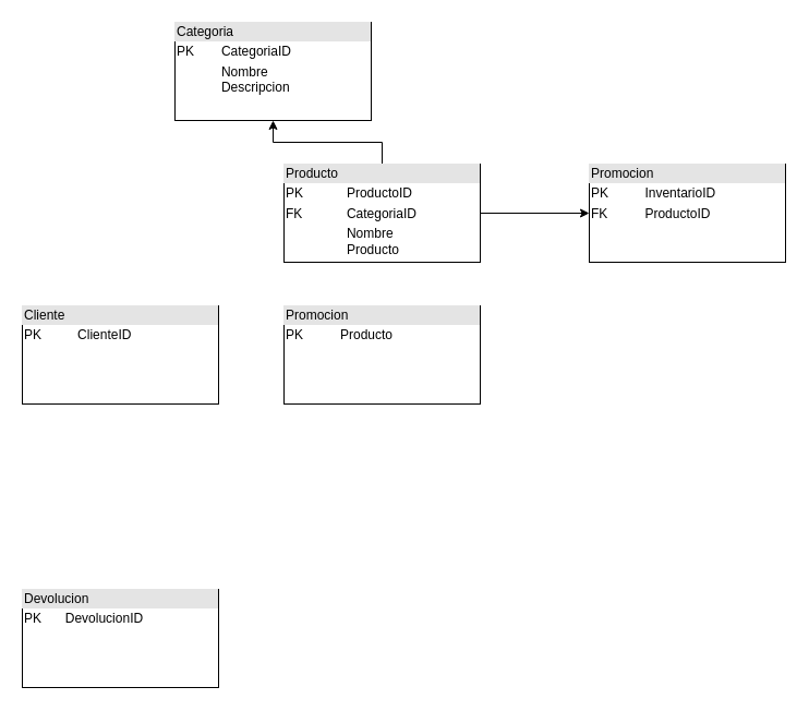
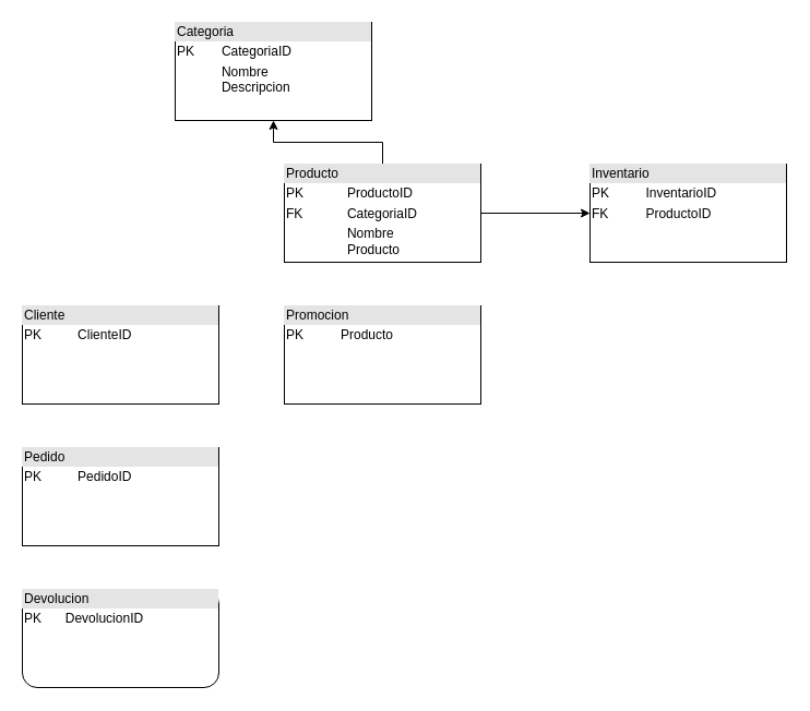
- <mxCell id="9" value="&lt;div style=&quot;box-sizing: border-box; width: 100%; background: rgb(228, 228, 228); padding: 2px;&quot;&gt;Promocion&lt;/div&gt;&lt;table style=&quot;width:100%;font-size:1em;&quot; cellpadding=&quot;2&quot; cellspacing=&quot;0&quot;&gt;&lt;tbody&gt;&lt;tr&gt;&lt;td&gt;PK&lt;/td&gt;&lt;td&gt;InventarioID&lt;/td&gt;&lt;/tr&gt;&lt;tr&gt;&lt;td&gt;FK&amp;nbsp;&amp;nbsp;&lt;/td&gt;&lt;td&gt;ProductoID&lt;/td&gt;&lt;/tr&gt;&lt;tr&gt;&lt;td&gt;&lt;br&gt;&lt;/td&gt;&lt;td&gt;&lt;br&gt;&lt;/td&gt;&lt;/tr&gt;&lt;/tbody&gt;&lt;/table&gt;" style="verticalAlign=top;align=left;overflow=fill;html=1;whiteSpace=wrap;" vertex="1" parent="1"><mxGeometry x="540" width="180" height="90" as="geometry" y="150" /></mxCell>
+ <mxCell id="9" value="&lt;div style=&quot;box-sizing: border-box; width: 100%; background: rgb(228, 228, 228); padding: 2px;&quot;&gt;Inventario&lt;/div&gt;&lt;table style=&quot;width:100%;font-size:1em;&quot; cellpadding=&quot;2&quot; cellspacing=&quot;0&quot;&gt;&lt;tbody&gt;&lt;tr&gt;&lt;td&gt;PK&lt;/td&gt;&lt;td&gt;InventarioID&lt;/td&gt;&lt;/tr&gt;&lt;tr&gt;&lt;td&gt;FK&amp;nbsp;&amp;nbsp;&lt;/td&gt;&lt;td&gt;ProductoID&lt;/td&gt;&lt;/tr&gt;&lt;tr&gt;&lt;td&gt;&lt;br&gt;&lt;/td&gt;&lt;td&gt;&lt;br&gt;&lt;/td&gt;&lt;/tr&gt;&lt;/tbody&gt;&lt;/table&gt;" style="verticalAlign=top;align=left;overflow=fill;html=1;whiteSpace=wrap;" vertex="1" parent="1"><mxGeometry x="540" width="180" height="90" as="geometry" y="150" /></mxCell>
+ <mxCell id="6" value="&lt;div style=&quot;box-sizing: border-box; width: 100%; background: rgb(228, 228, 228); padding: 2px;&quot;&gt;Pedido&lt;/div&gt;&lt;table style=&quot;width:100%;font-size:1em;&quot; cellpadding=&quot;2&quot; cellspacing=&quot;0&quot;&gt;&lt;tbody&gt;&lt;tr&gt;&lt;td&gt;PK&lt;/td&gt;&lt;td&gt;PedidoID&lt;/td&gt;&lt;/tr&gt;&lt;tr&gt;&lt;td&gt;&lt;br&gt;&lt;/td&gt;&lt;td&gt;&lt;br&gt;&lt;/td&gt;&lt;/tr&gt;&lt;tr&gt;&lt;td&gt;&lt;br&gt;&lt;/td&gt;&lt;td&gt;&lt;br&gt;&lt;/td&gt;&lt;/tr&gt;&lt;/tbody&gt;&lt;/table&gt;" style="verticalAlign=top;align=left;overflow=fill;html=1;whiteSpace=wrap;" vertex="1" parent="1"><mxGeometry x="20" y="410" width="180" height="90" as="geometry" /></mxCell>
- <mxCell id="7" value="&lt;div style=&quot;box-sizing: border-box; width: 100%; background: rgb(228, 228, 228); padding: 2px;&quot;&gt;Devolucion&lt;/div&gt;&lt;table style=&quot;width:100%;font-size:1em;&quot; cellpadding=&quot;2&quot; cellspacing=&quot;0&quot;&gt;&lt;tbody&gt;&lt;tr&gt;&lt;td&gt;PK&lt;/td&gt;&lt;td&gt;DevolucionID&lt;/td&gt;&lt;/tr&gt;&lt;tr&gt;&lt;td&gt;&lt;br&gt;&lt;/td&gt;&lt;td&gt;&lt;br&gt;&lt;/td&gt;&lt;/tr&gt;&lt;tr&gt;&lt;td&gt;&lt;br&gt;&lt;/td&gt;&lt;td&gt;&lt;br&gt;&lt;/td&gt;&lt;/tr&gt;&lt;/tbody&gt;&lt;/table&gt;" style="verticalAlign=top;align=left;overflow=fill;html=1;whiteSpace=wrap;" vertex="1" parent="1"><mxGeometry x="20" y="540" width="180" height="90" as="geometry" /></mxCell>
+ <mxCell id="7" value="&lt;div style=&quot;box-sizing: border-box; width: 100%; background: rgb(228, 228, 228); padding: 2px;&quot;&gt;Devolucion&lt;/div&gt;&lt;table style=&quot;width:100%;font-size:1em;&quot; cellpadding=&quot;2&quot; cellspacing=&quot;0&quot;&gt;&lt;tbody&gt;&lt;tr&gt;&lt;td&gt;PK&lt;/td&gt;&lt;td&gt;DevolucionID&lt;/td&gt;&lt;/tr&gt;&lt;tr&gt;&lt;td&gt;&lt;br&gt;&lt;/td&gt;&lt;td&gt;&lt;br&gt;&lt;/td&gt;&lt;/tr&gt;&lt;tr&gt;&lt;td&gt;&lt;br&gt;&lt;/td&gt;&lt;td&gt;&lt;br&gt;&lt;/td&gt;&lt;/tr&gt;&lt;/tbody&gt;&lt;/table&gt;" style="verticalAlign=top;align=left;overflow=fill;html=1;whiteSpace=wrap;rounded=1;" vertex="1" parent="1"><mxGeometry x="20" y="540" width="180" height="90" as="geometry" /></mxCell>
